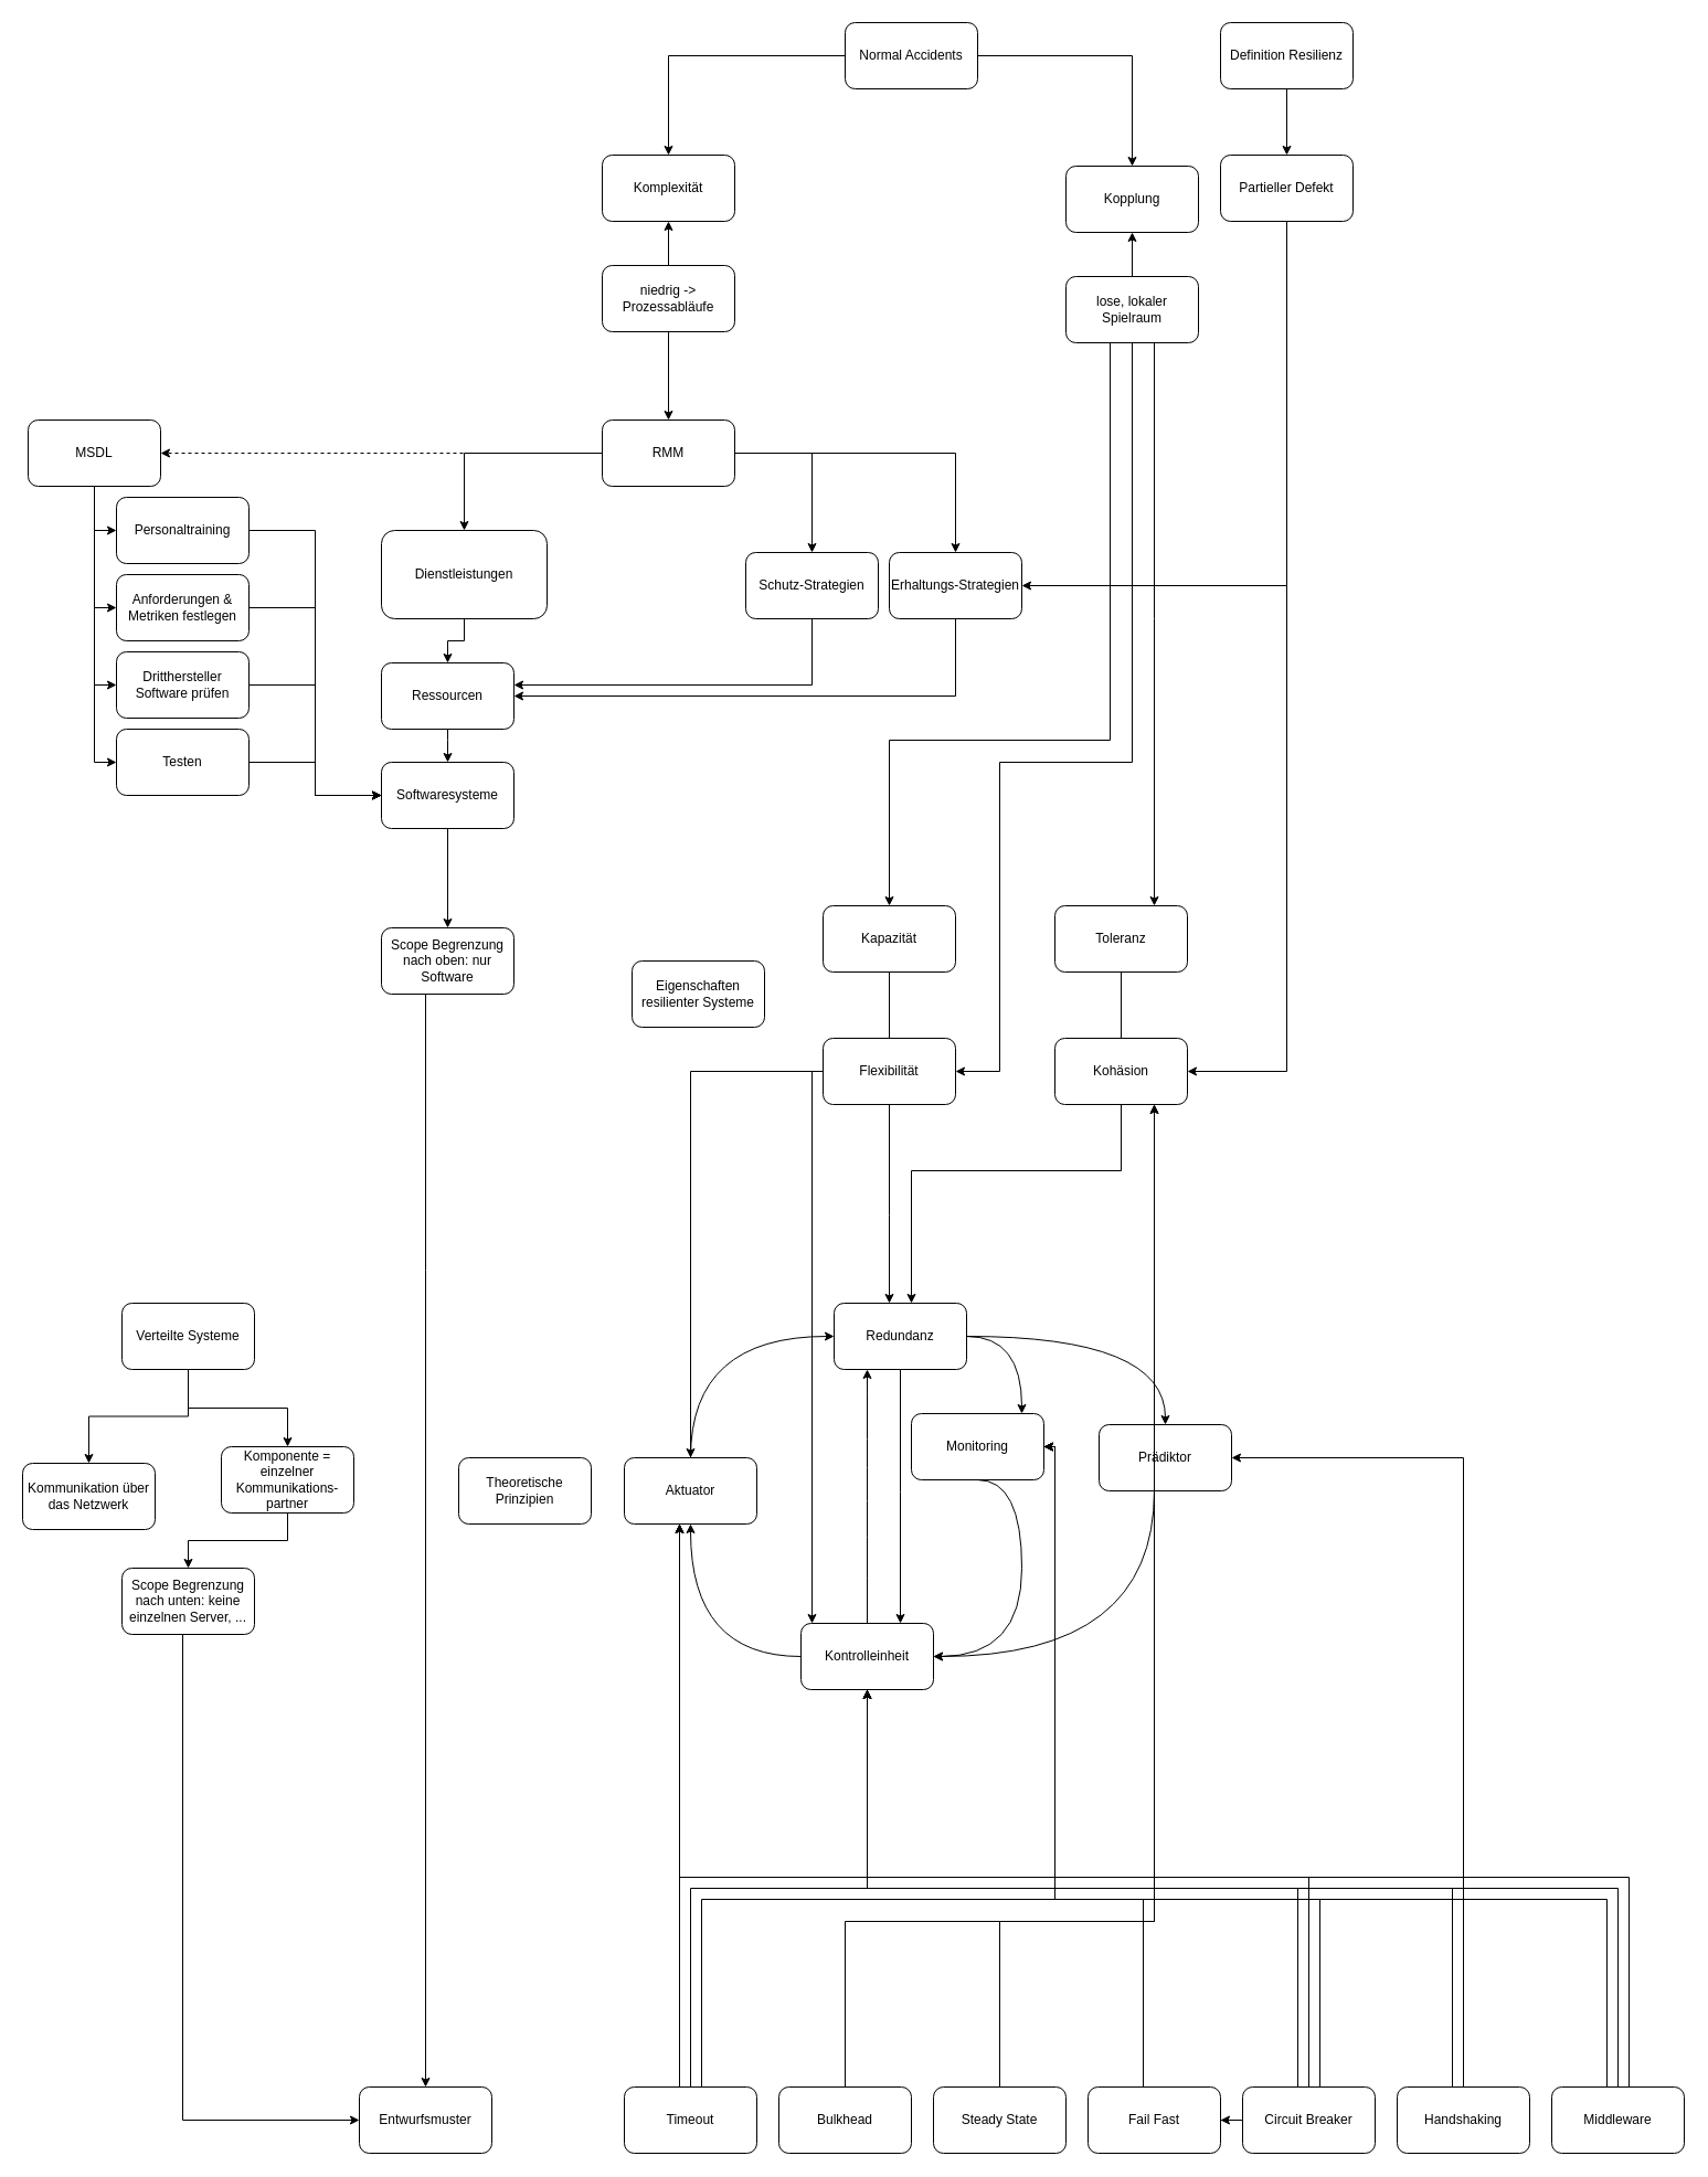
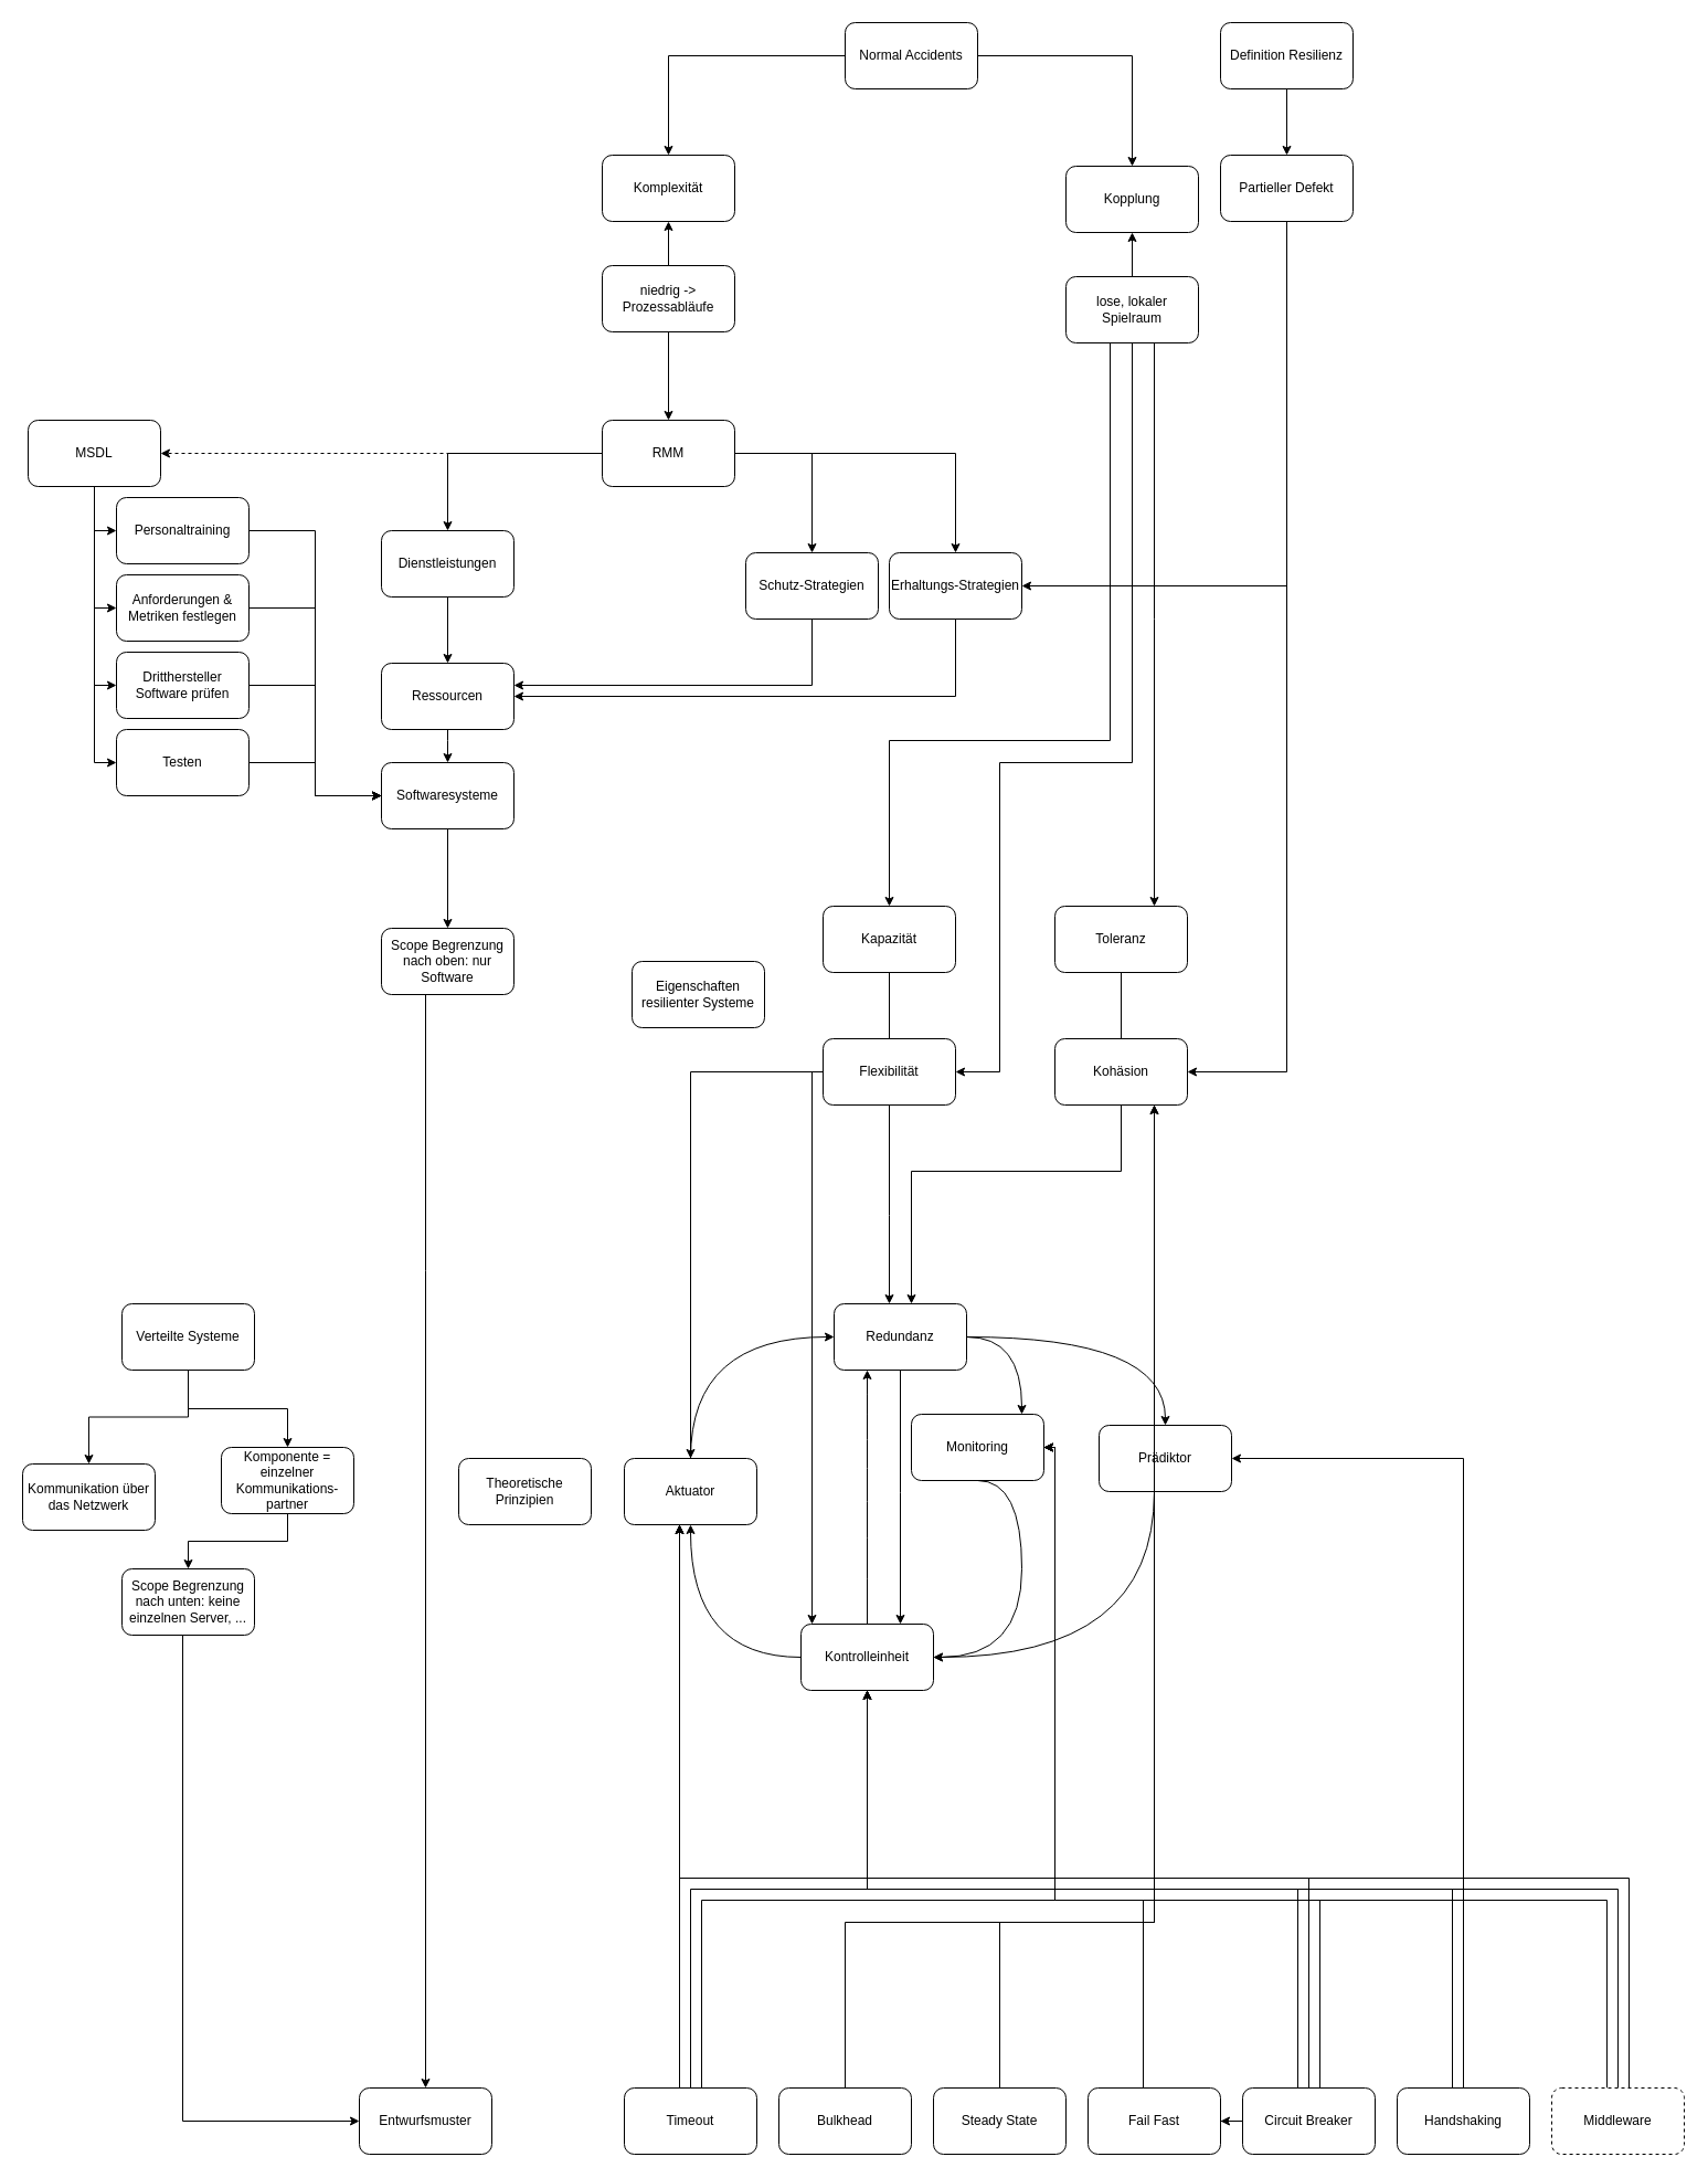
- <mxCell id="26" value="Dienstleistungen" style="rounded=1;whiteSpace=wrap;html=1;" vertex="1" parent="1"><mxGeometry x="345" y="480" width="150" height="80" as="geometry" /></mxCell>
+ <mxCell id="26" value="Dienstleistungen" style="rounded=1;whiteSpace=wrap;html=1;" vertex="1" parent="1"><mxGeometry x="345" y="480" width="120" height="60" as="geometry" /></mxCell>
- <mxCell id="103" value="Middleware" style="rounded=1;whiteSpace=wrap;html=1;" vertex="1" parent="1"><mxGeometry x="1405" y="1890" width="120" height="60" as="geometry" /></mxCell>
+ <mxCell id="103" value="Middleware" style="rounded=1;whiteSpace=wrap;html=1;dashed=1;" vertex="1" parent="1"><mxGeometry x="1405" y="1890" width="120" height="60" as="geometry" /></mxCell>
